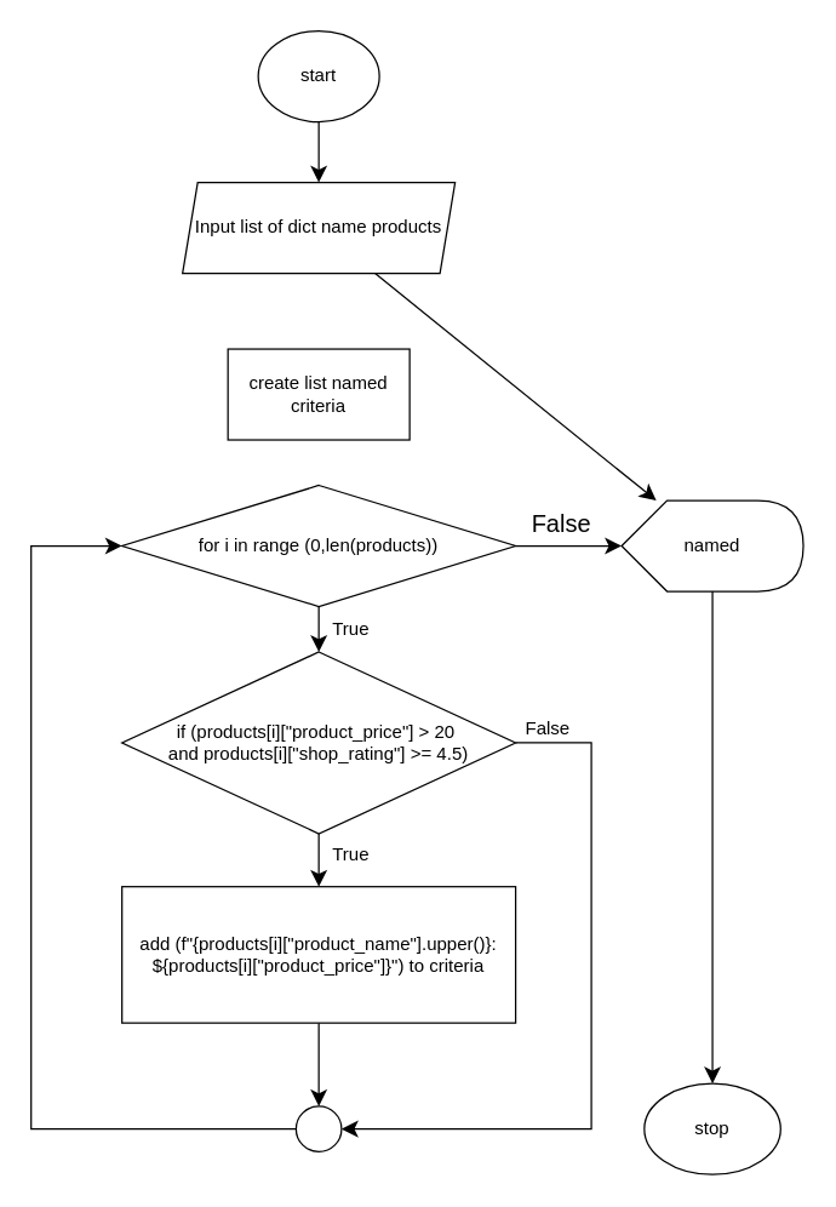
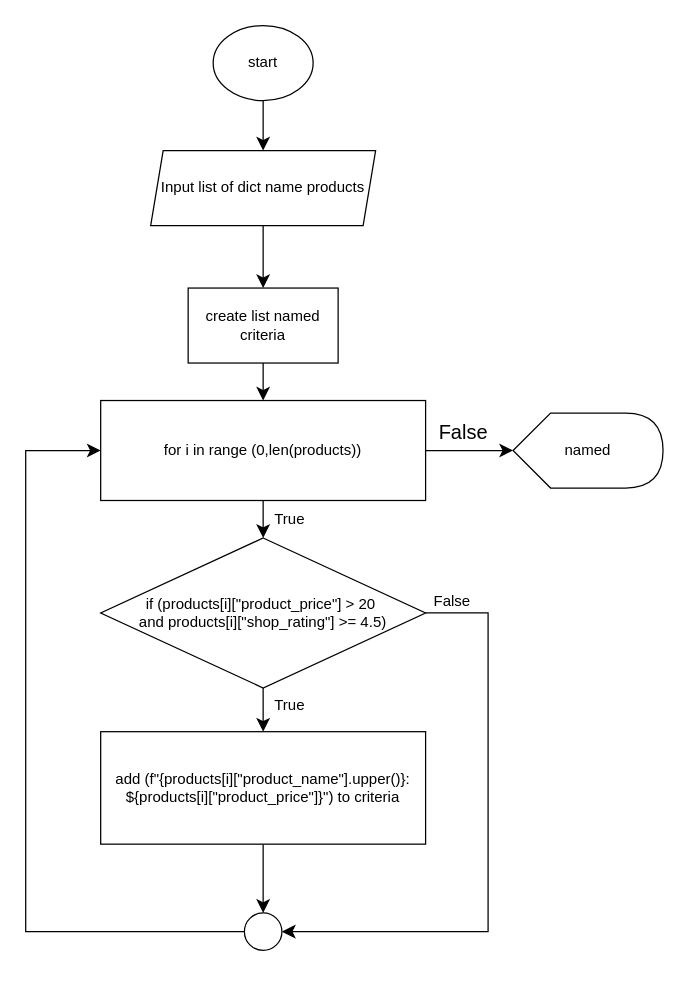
- <mxCell id="11" value="" style="edgeStyle=none;curved=1;rounded=0;orthogonalLoop=1;jettySize=auto;html=1;fontSize=12;startSize=8;endSize=8;" edge="1" parent="1" source="12" target="23"><mxGeometry relative="1" as="geometry" /></mxCell>
+ <mxCell id="11" value="" style="edgeStyle=none;curved=1;rounded=0;orthogonalLoop=1;jettySize=auto;html=1;fontSize=12;startSize=8;endSize=8;" edge="1" parent="1" source="12" target="13"><mxGeometry relative="1" as="geometry" /></mxCell>
+ <mxCell id="5" value="" style="edgeStyle=none;curved=1;rounded=0;orthogonalLoop=1;jettySize=auto;html=1;fontSize=12;startSize=8;endSize=8;exitX=0.5;exitY=1;exitDx=0;exitDy=0;entryX=0.5;entryY=0;entryDx=0;entryDy=0;" edge="1" parent="1" source="13" target="6"><mxGeometry relative="1" as="geometry"><mxPoint x="240" y="310" as="targetPoint" /><Array as="points"><mxPoint x="210" y="300" /></Array></mxGeometry></mxCell>
- <mxCell id="6" value="for i in range (0,len(products))" style="rhombus;whiteSpace=wrap;html=1;" vertex="1" parent="1"><mxGeometry x="80" y="320" width="260" height="80" as="geometry" /></mxCell>
+ <mxCell id="6" value="for i in range (0,len(products))" style="whiteSpace=wrap;html=1;rounded=0;" vertex="1" parent="1"><mxGeometry x="80" y="320" width="260" height="80" as="geometry" /></mxCell>
- <mxCell id="22" value="" style="edgeStyle=none;curved=1;rounded=0;orthogonalLoop=1;jettySize=auto;html=1;fontSize=12;startSize=8;endSize=8;entryX=0.5;entryY=0;entryDx=0;entryDy=0;" edge="1" parent="1" source="23" target="24"><mxGeometry relative="1" as="geometry"><mxPoint x="470" y="480" as="targetPoint" /></mxGeometry></mxCell>
- <mxCell id="24" value="stop" style="ellipse;whiteSpace=wrap;html=1;" vertex="1" parent="1"><mxGeometry x="425" y="715" width="90" height="60" as="geometry" /></mxCell>
